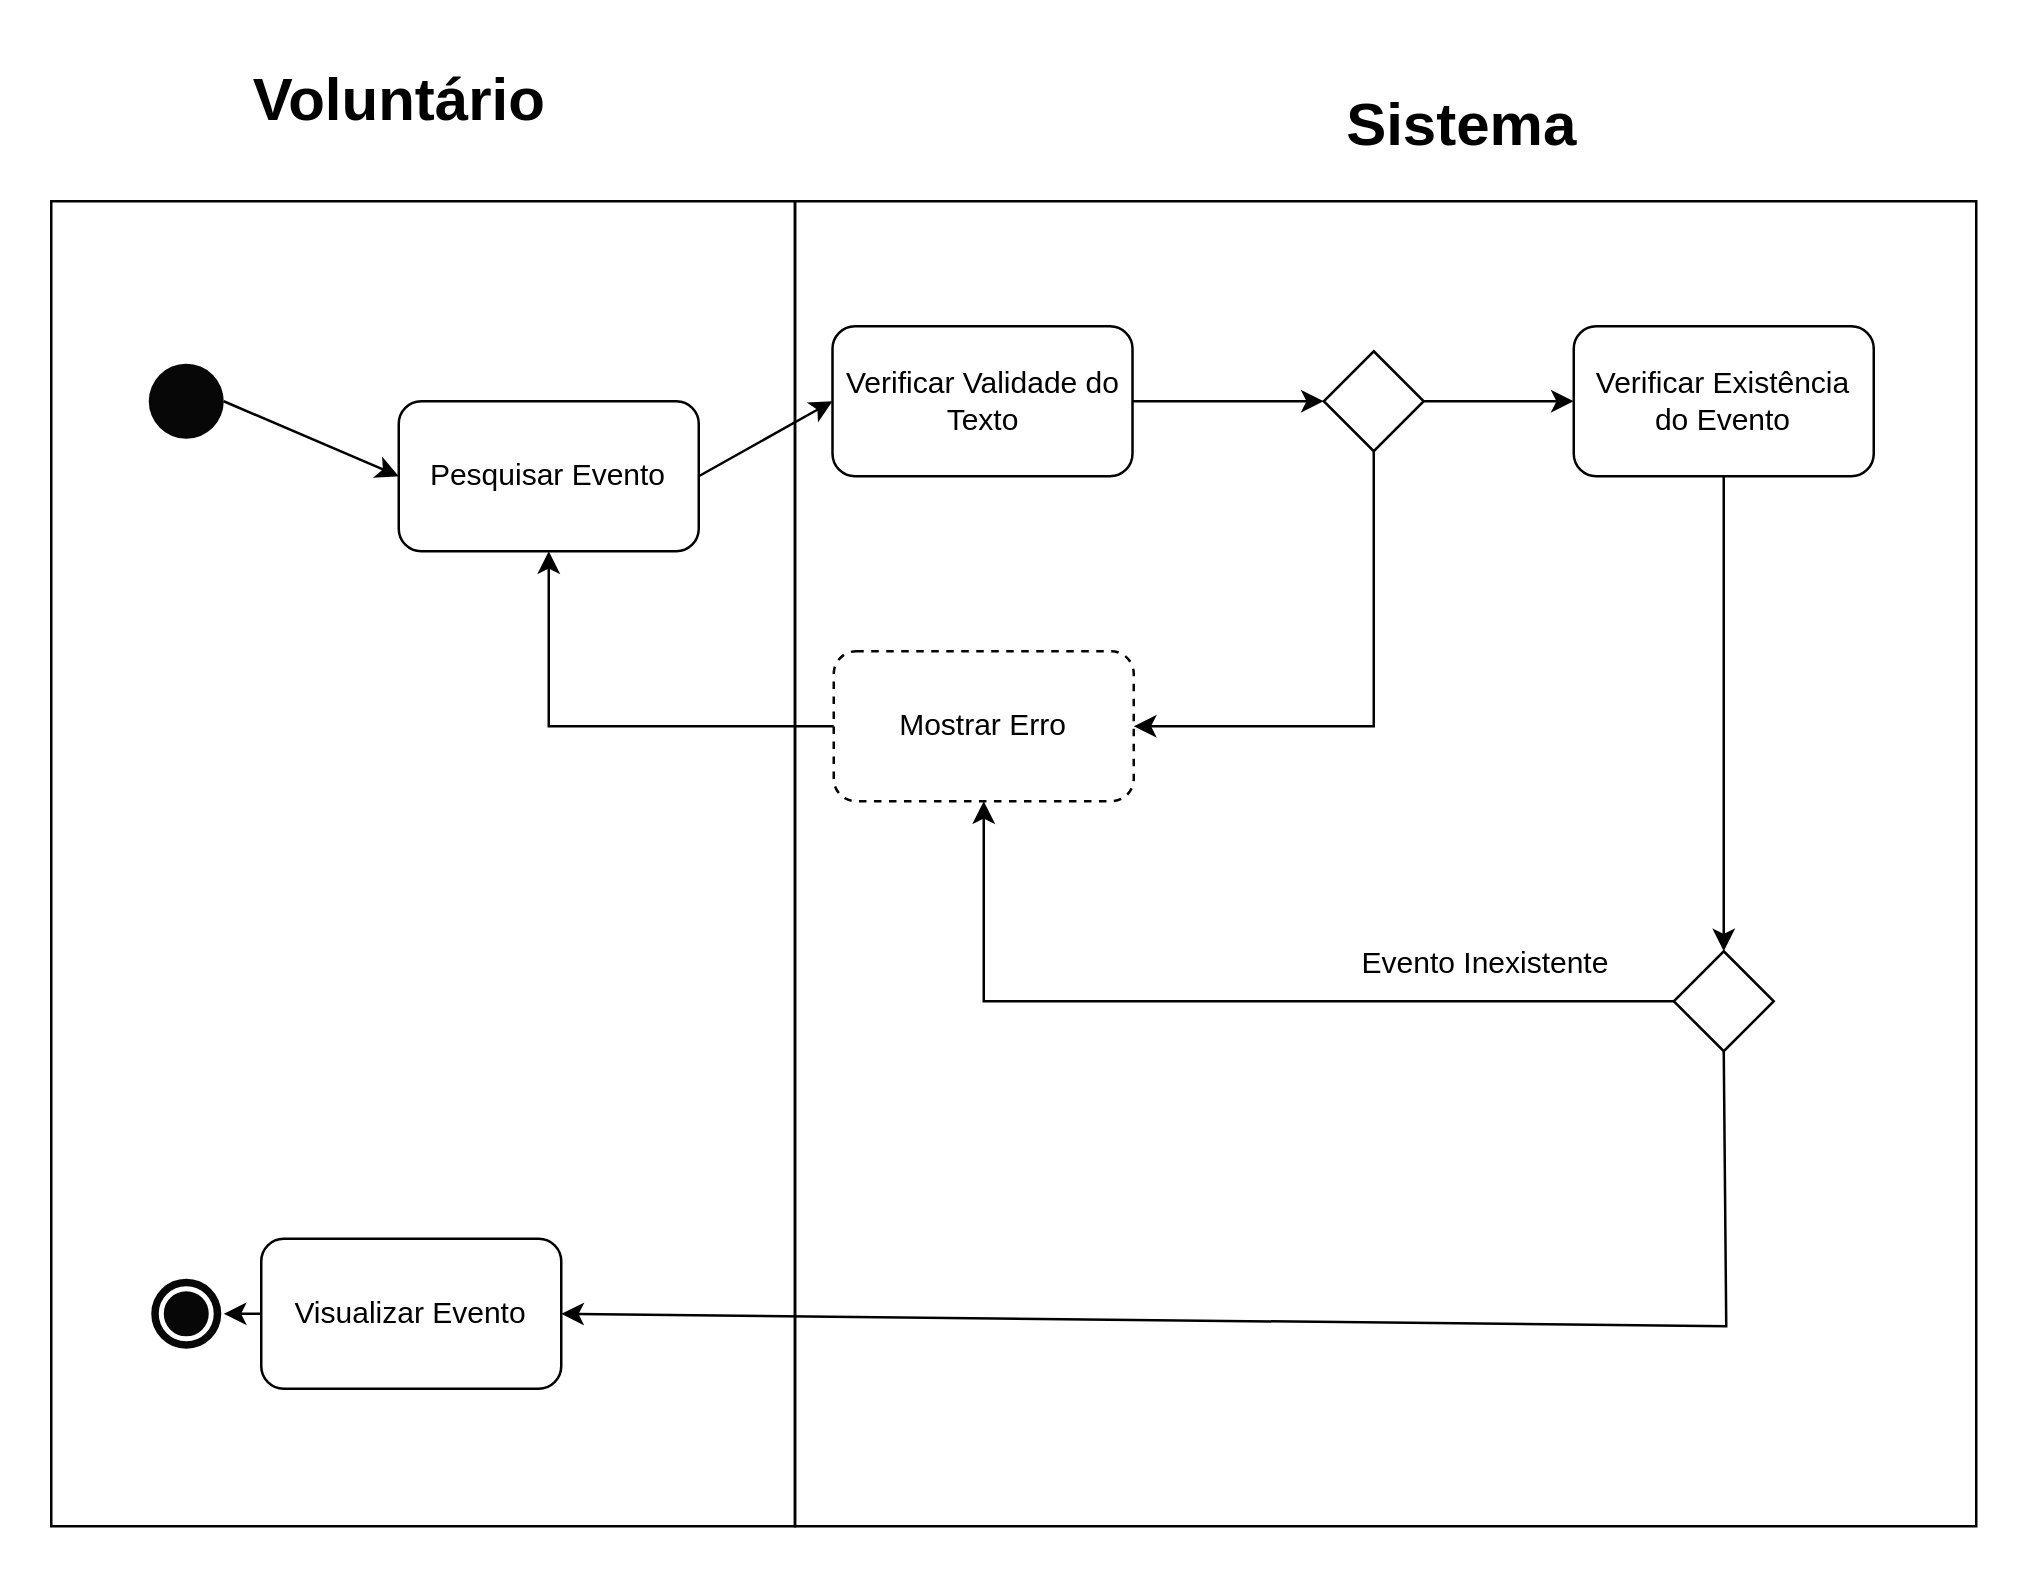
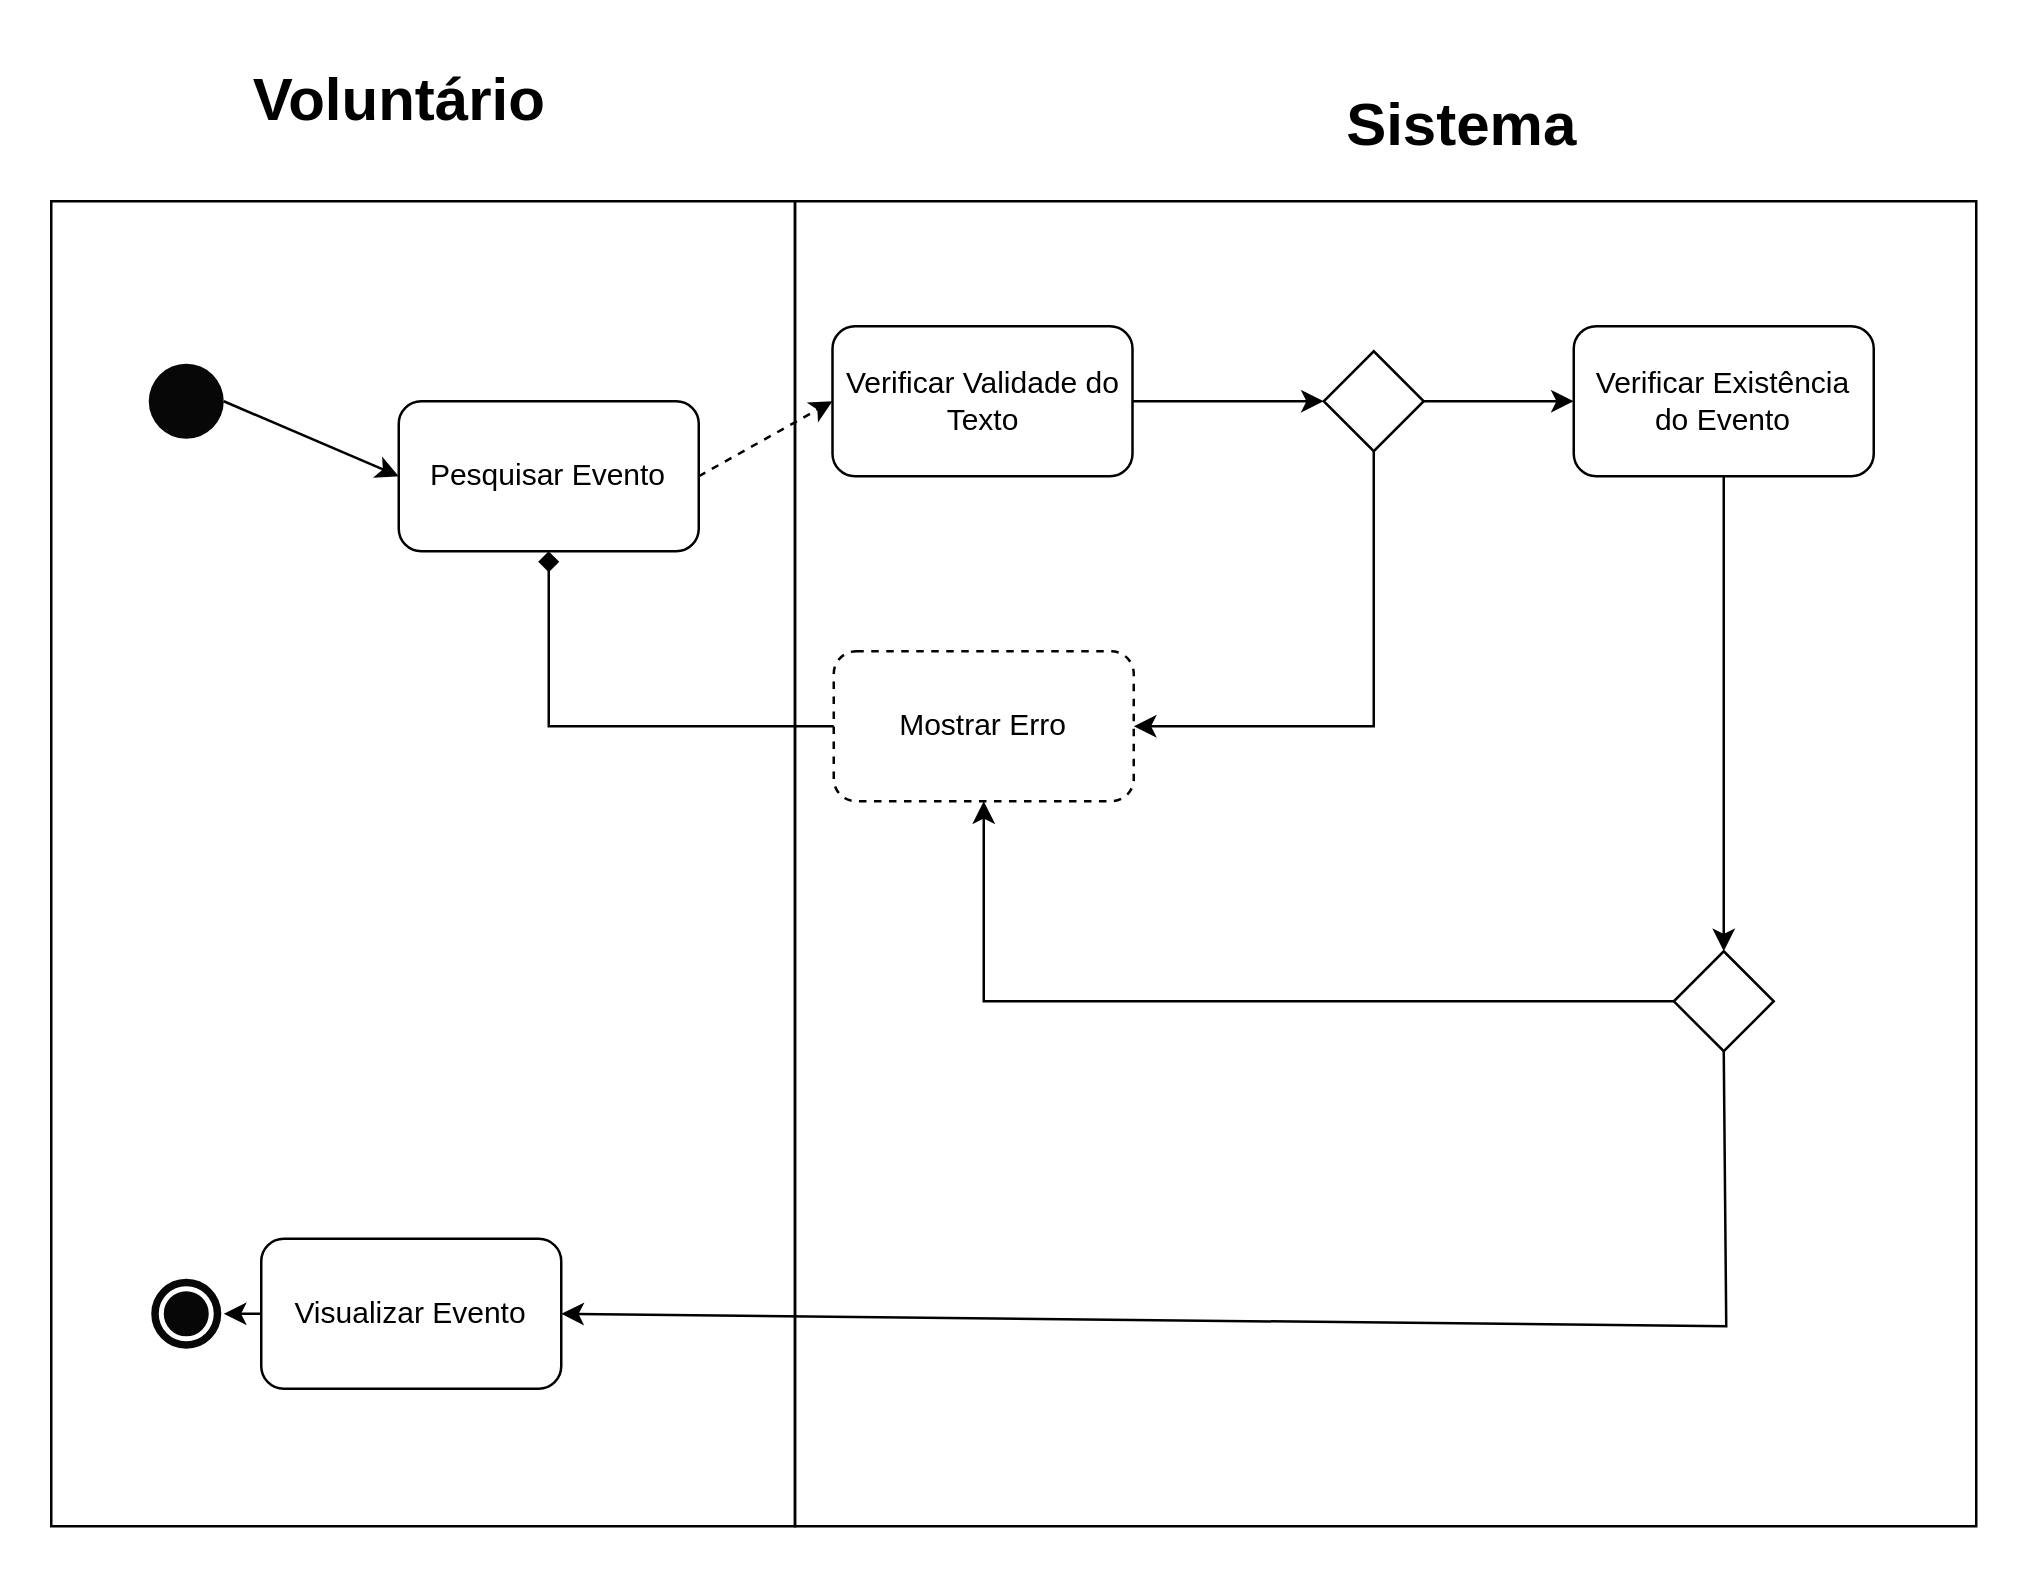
- <mxCell id="16" value="" style="endArrow=classic;html=1;rounded=0;exitX=1;exitY=0.5;exitDx=0;exitDy=0;entryX=0;entryY=0.5;entryDx=0;entryDy=0;" edge="1" parent="1" source="2" target="3"><mxGeometry width="50" height="50" relative="1" as="geometry"><mxPoint x="279" y="240" as="sourcePoint" /><mxPoint x="329" y="190" as="targetPoint" /></mxGeometry></mxCell>
+ <mxCell id="16" value="" style="endArrow=classic;html=1;rounded=0;exitX=1;exitY=0.5;exitDx=0;exitDy=0;entryX=0;entryY=0.5;entryDx=0;entryDy=0;dashed=1;" edge="1" parent="1" source="2" target="3"><mxGeometry width="50" height="50" relative="1" as="geometry"><mxPoint x="279" y="240" as="sourcePoint" /><mxPoint x="329" y="190" as="targetPoint" /></mxGeometry></mxCell>
- <mxCell id="9" value="" style="endArrow=classic;html=1;rounded=0;entryX=0.5;entryY=1;entryDx=0;entryDy=0;exitX=0;exitY=0.5;exitDx=0;exitDy=0;" edge="1" parent="1" source="8" target="2"><mxGeometry width="50" height="50" relative="1" as="geometry"><mxPoint x="339" y="296" as="sourcePoint" /><mxPoint x="419" y="150" as="targetPoint" /><Array as="points"><mxPoint x="219" y="290" /></Array></mxGeometry></mxCell>
+ <mxCell id="9" value="" style="endArrow=diamond;html=1;rounded=0;entryX=0.5;entryY=1;entryDx=0;entryDy=0;exitX=0;exitY=0.5;exitDx=0;exitDy=0;" edge="1" parent="1" source="8" target="2"><mxGeometry width="50" height="50" relative="1" as="geometry"><mxPoint x="339" y="296" as="sourcePoint" /><mxPoint x="419" y="150" as="targetPoint" /><Array as="points"><mxPoint x="219" y="290" /></Array></mxGeometry></mxCell>
- <mxCell id="11" value="Evento Inexistente" style="text;html=1;align=center;verticalAlign=middle;whiteSpace=wrap;rounded=0;" vertex="1" parent="1"><mxGeometry x="529" y="370" width="130" height="30" as="geometry" /></mxCell>
